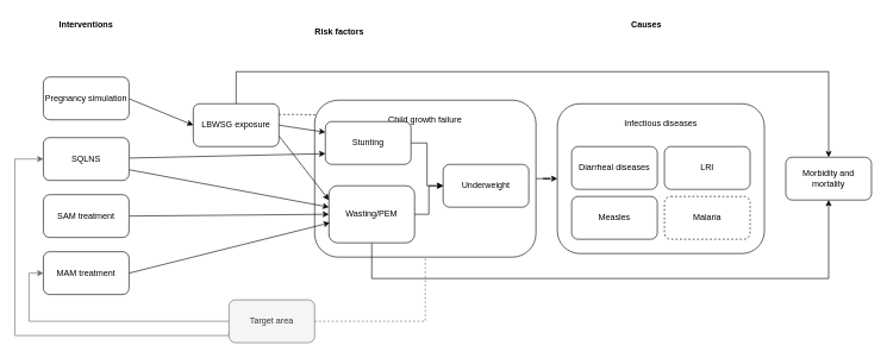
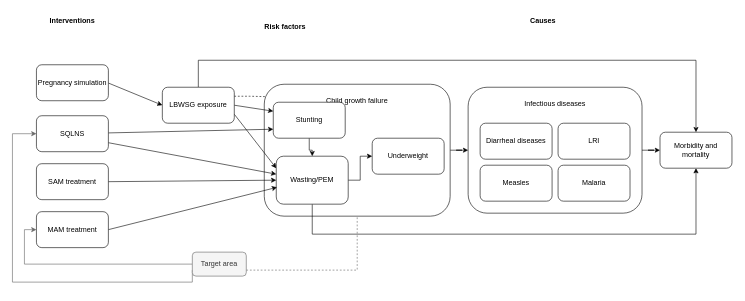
- <mxCell id="9" style="edgeStyle=orthogonalEdgeStyle;rounded=0;orthogonalLoop=1;jettySize=auto;html=1;entryX=0;entryY=0.5;entryDx=0;entryDy=0;" edge="1" parent="1" source="10" target="14"><mxGeometry relative="1" as="geometry" /></mxCell>
+ <mxCell id="9" style="edgeStyle=orthogonalEdgeStyle;rounded=0;orthogonalLoop=1;jettySize=auto;html=1;" edge="1" parent="1" source="10" target="13"><mxGeometry relative="1" as="geometry" /></mxCell>
+ <mxCell id="31" style="edgeStyle=orthogonalEdgeStyle;rounded=0;orthogonalLoop=1;jettySize=auto;html=1;entryX=0;entryY=0.5;entryDx=0;entryDy=0;" edge="1" parent="1" source="25" target="30"><mxGeometry relative="1" as="geometry" /></mxCell>
- <mxCell id="29" value="Malaria" style="rounded=1;whiteSpace=wrap;html=1;dashed=1;" vertex="1" parent="24"><mxGeometry x="150" y="130" width="120" height="60" as="geometry" /></mxCell>
+ <mxCell id="29" value="Malaria" style="rounded=1;whiteSpace=wrap;html=1;" vertex="1" parent="24"><mxGeometry x="150" y="130" width="120" height="60" as="geometry" /></mxCell>
- <mxCell id="38" value="Target area" style="rounded=1;whiteSpace=wrap;html=1;fillColor=#f5f5f5;fontColor=#333333;strokeColor=#666666;" vertex="1" parent="1"><mxGeometry x="320" y="420" width="120" height="60" as="geometry" /></mxCell>
+ <mxCell id="38" value="Target area" style="rounded=1;whiteSpace=wrap;html=1;fillColor=#f5f5f5;fontColor=#333333;strokeColor=#666666;" vertex="1" parent="1"><mxGeometry x="320" y="420" width="90" height="40" as="geometry" /></mxCell>
